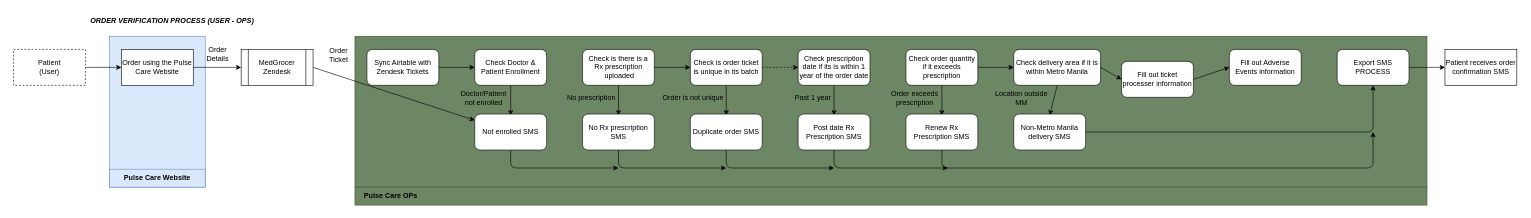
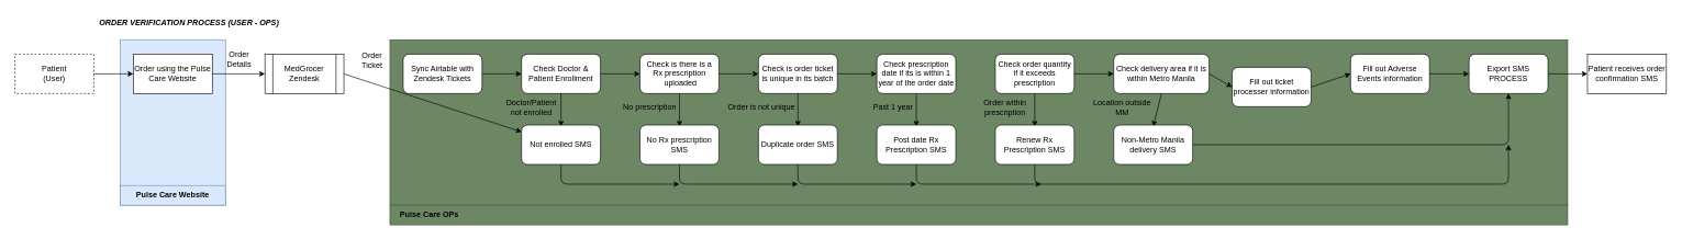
+ <mxCell id="15" style="edgeStyle=none;html=1;exitX=1;exitY=0.5;exitDx=0;exitDy=0;" parent="1" source="12" target="14" edge="1"><mxGeometry relative="1" as="geometry" /></mxCell>
- <mxCell id="19" style="edgeStyle=none;html=1;exitX=1;exitY=0.5;exitDx=0;exitDy=0;dashed=1;" parent="1" source="16" target="18" edge="1"><mxGeometry relative="1" as="geometry" /></mxCell>
+ <mxCell id="19" style="edgeStyle=none;html=1;exitX=1;exitY=0.5;exitDx=0;exitDy=0;" parent="1" source="16" target="18" edge="1"><mxGeometry relative="1" as="geometry" /></mxCell>
+ <mxCell id="28" style="edgeStyle=none;html=1;exitX=1;exitY=0.5;exitDx=0;exitDy=0;entryX=0;entryY=0.5;entryDx=0;entryDy=0;" parent="1" source="25" target="27" edge="1"><mxGeometry relative="1" as="geometry" /></mxCell>
- <mxCell id="43" value="Order exceeds prescription" style="text;html=1;strokeColor=none;fillColor=none;align=center;verticalAlign=middle;whiteSpace=wrap;rounded=0;" parent="1" vertex="1"><mxGeometry x="1480" y="148" width="90" height="30" as="geometry" /></mxCell>
+ <mxCell id="43" value="Order within prescription" style="text;html=1;strokeColor=none;fillColor=none;align=center;verticalAlign=middle;whiteSpace=wrap;rounded=0;" parent="1" vertex="1"><mxGeometry x="1480" y="148" width="90" height="30" as="geometry" /></mxCell>
